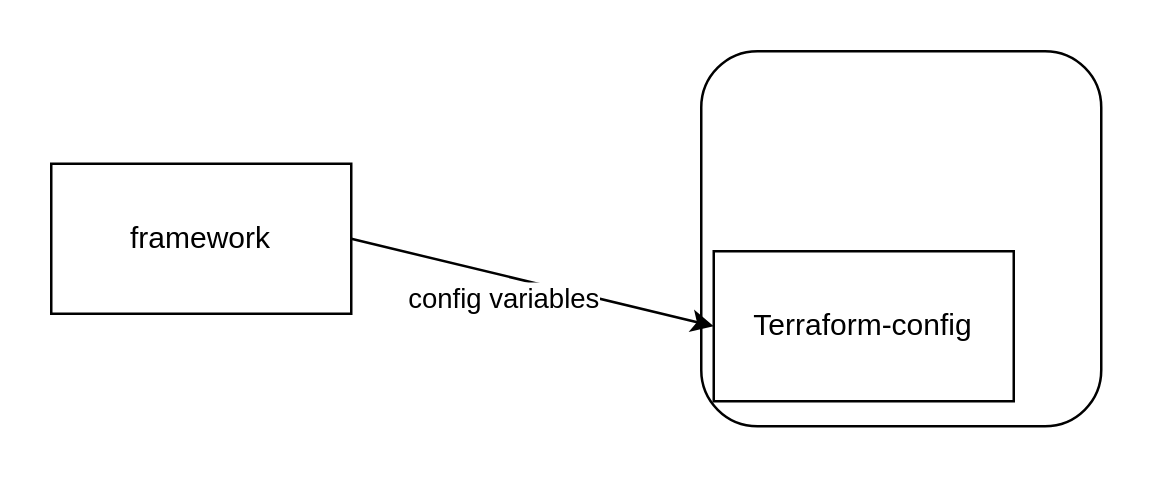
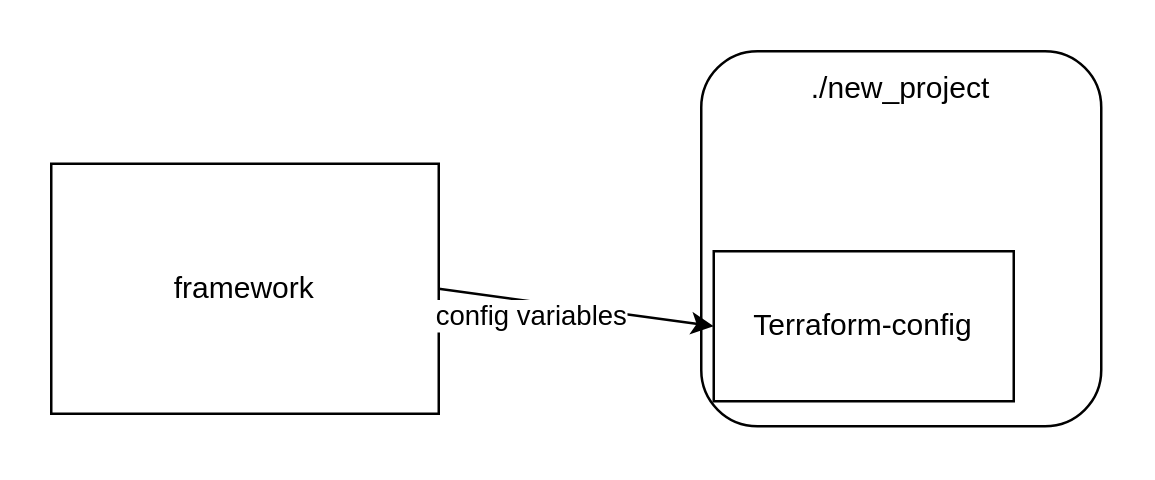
+ <mxCell id="7" value="./new_project" style="text;html=1;align=center;verticalAlign=middle;whiteSpace=wrap;rounded=0;" parent="1" vertex="1"><mxGeometry x="320" y="20" width="80" height="30" as="geometry" /></mxCell>
- <mxCell id="2" value="framework" style="rounded=0;whiteSpace=wrap;html=1;" parent="1" vertex="1"><mxGeometry x="20" y="65" width="120" height="60" as="geometry" /></mxCell>
+ <mxCell id="2" value="framework" style="rounded=0;whiteSpace=wrap;html=1;" parent="1" vertex="1"><mxGeometry x="20" y="65" width="155" height="100" as="geometry" /></mxCell>
